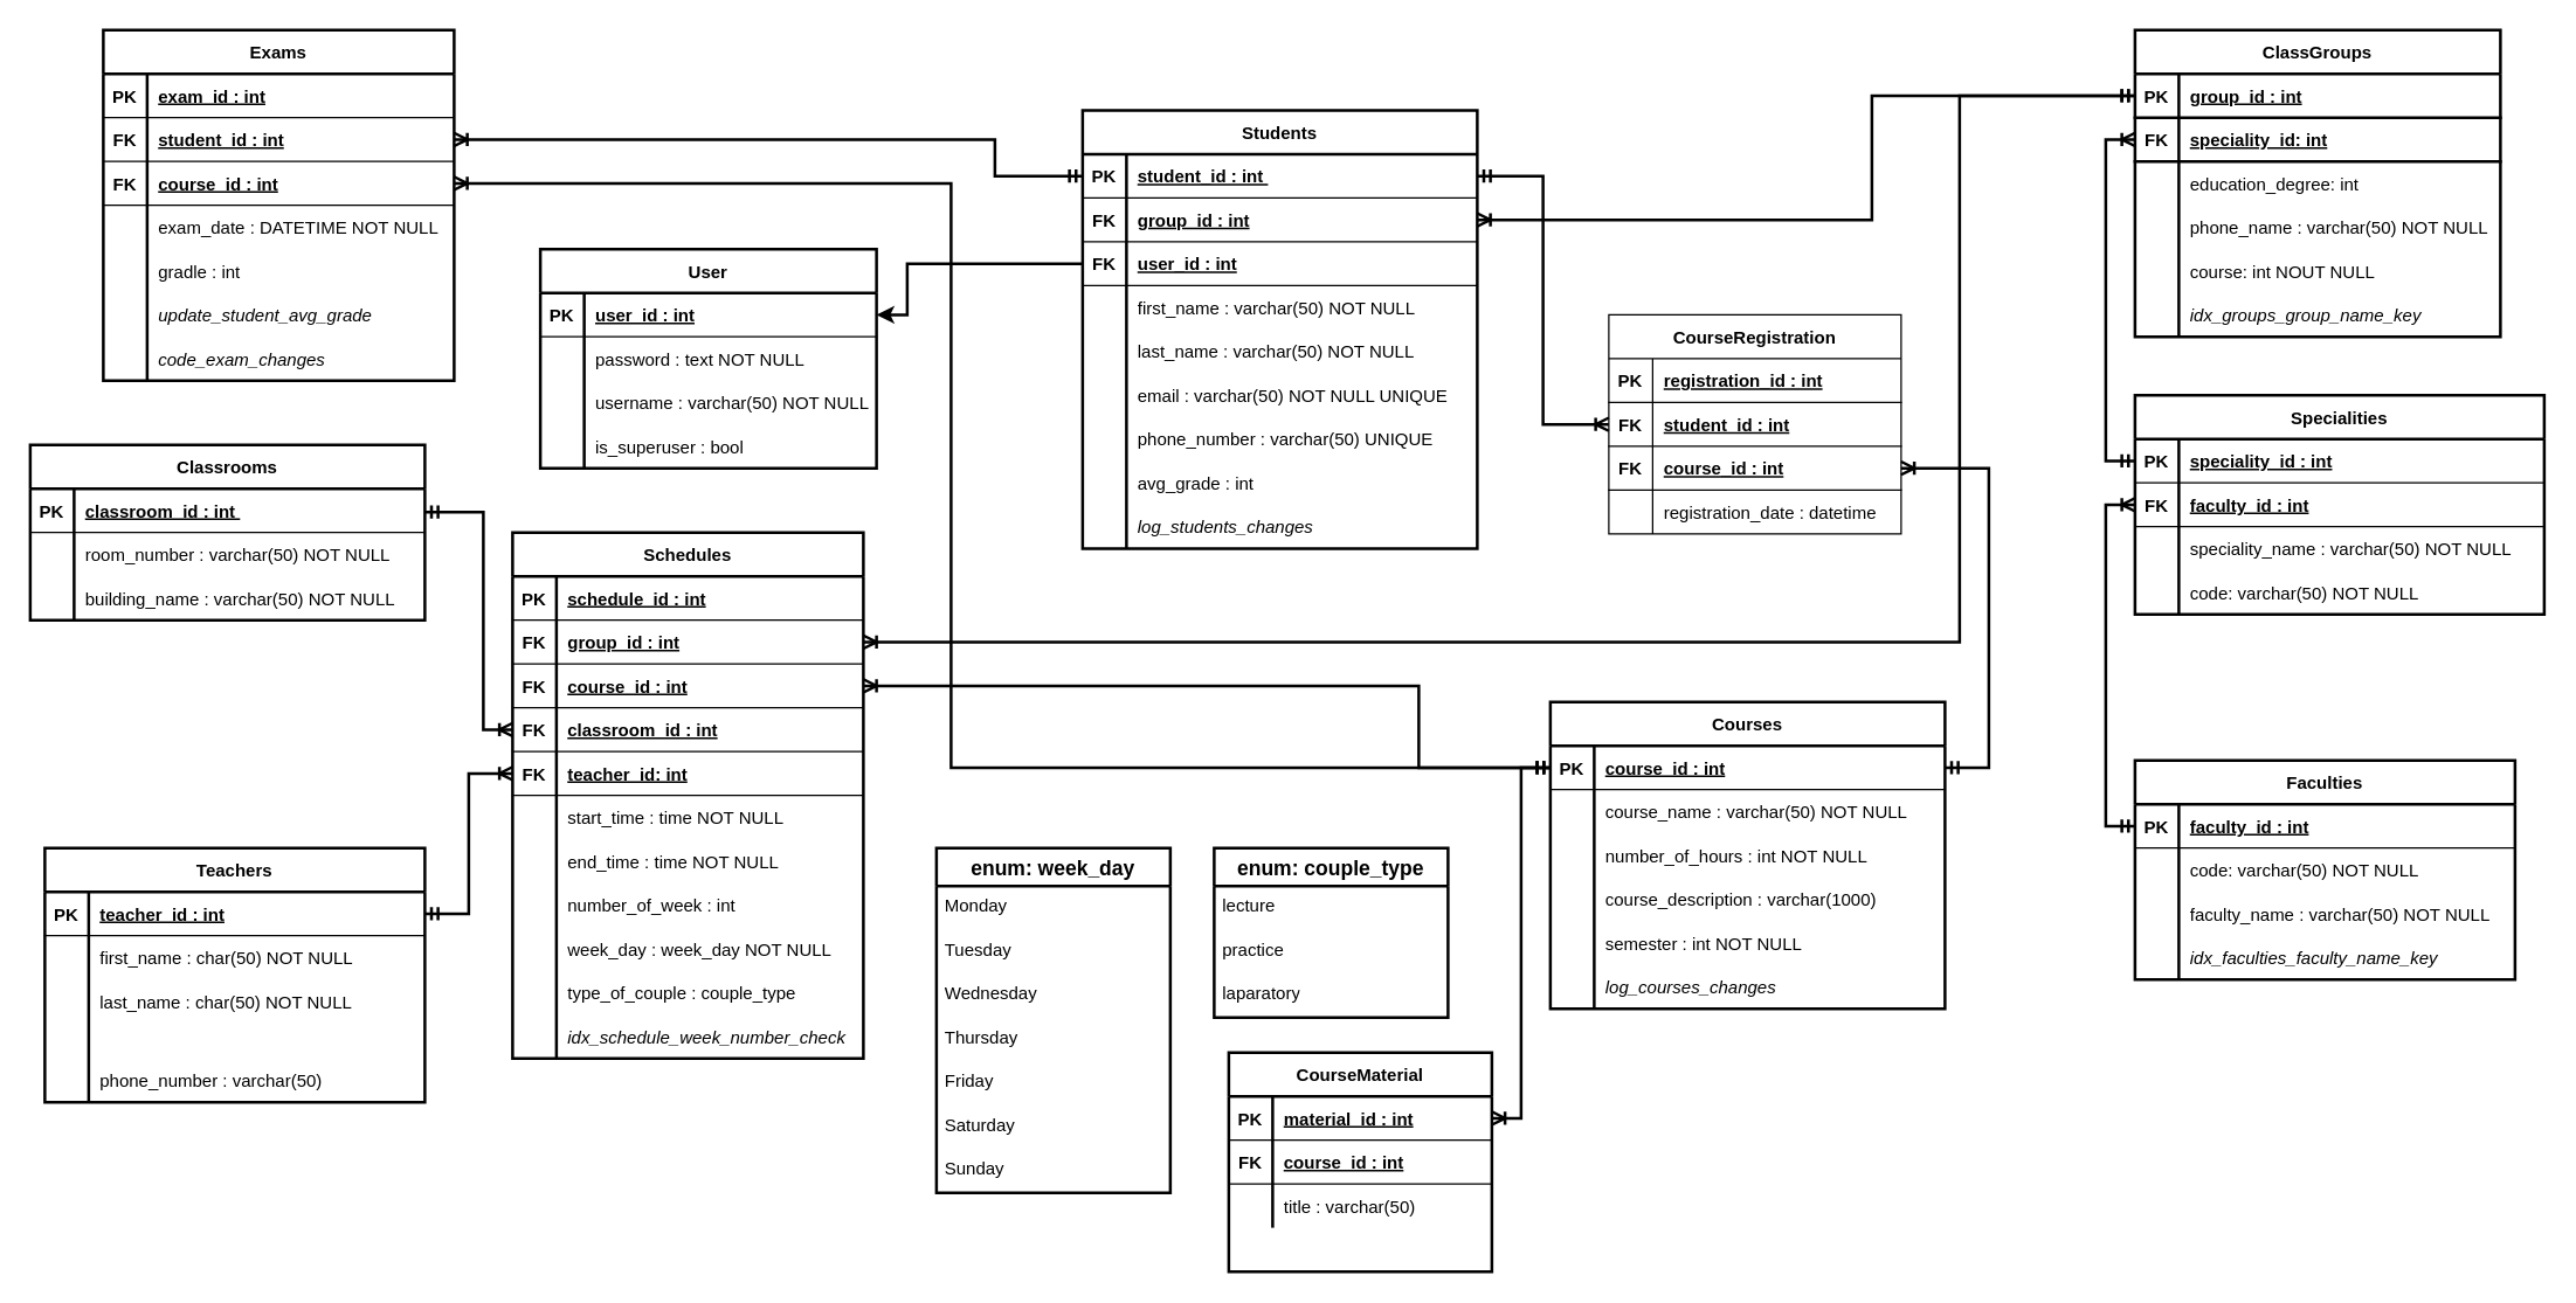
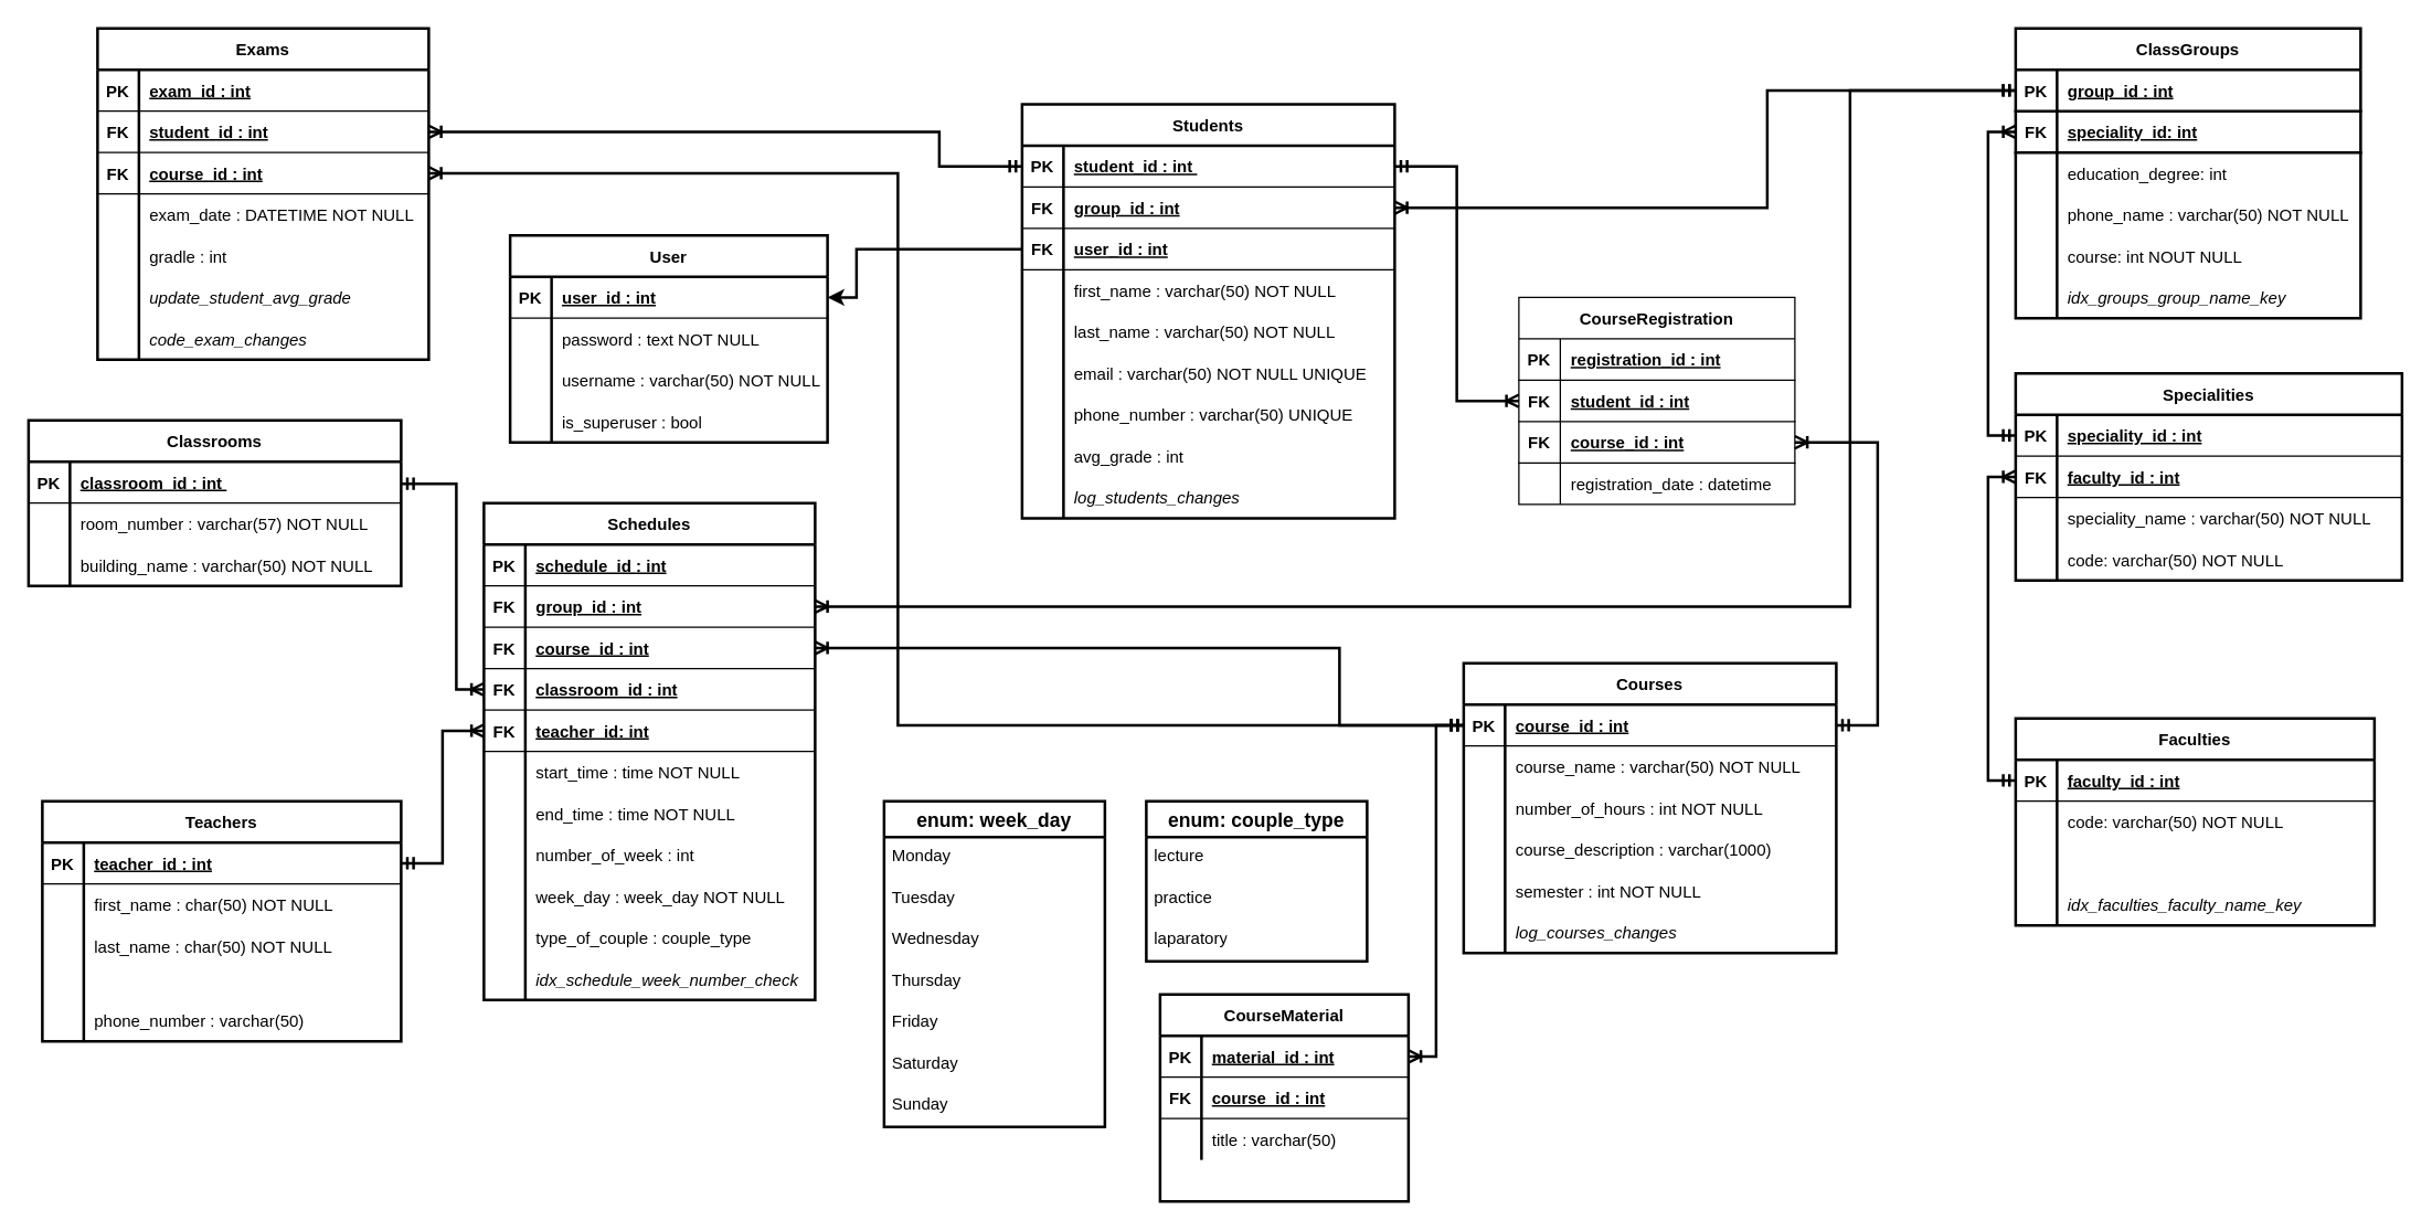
- <mxCell id="129" value="room_number : varchar(50) NOT NULL" style="shape=partialRectangle;overflow=hidden;connectable=0;fillColor=none;top=0;left=0;bottom=0;right=0;align=left;spacingLeft=6;" parent="127" vertex="1"><mxGeometry x="30" width="240" height="30" as="geometry"><mxRectangle width="240" height="30" as="alternateBounds" /></mxGeometry></mxCell>
+ <mxCell id="129" value="room_number : varchar(57) NOT NULL" style="shape=partialRectangle;overflow=hidden;connectable=0;fillColor=none;top=0;left=0;bottom=0;right=0;align=left;spacingLeft=6;" parent="127" vertex="1"><mxGeometry x="30" width="240" height="30" as="geometry"><mxRectangle width="240" height="30" as="alternateBounds" /></mxGeometry></mxCell>
- <mxCell id="173" value="faculty_name : varchar(50) NOT NULL" style="shape=partialRectangle;overflow=hidden;connectable=0;fillColor=none;top=0;left=0;bottom=0;right=0;align=left;spacingLeft=6;" vertex="1" parent="171"><mxGeometry x="30" width="230" height="30" as="geometry"><mxRectangle width="230" height="30" as="alternateBounds" /></mxGeometry></mxCell>
